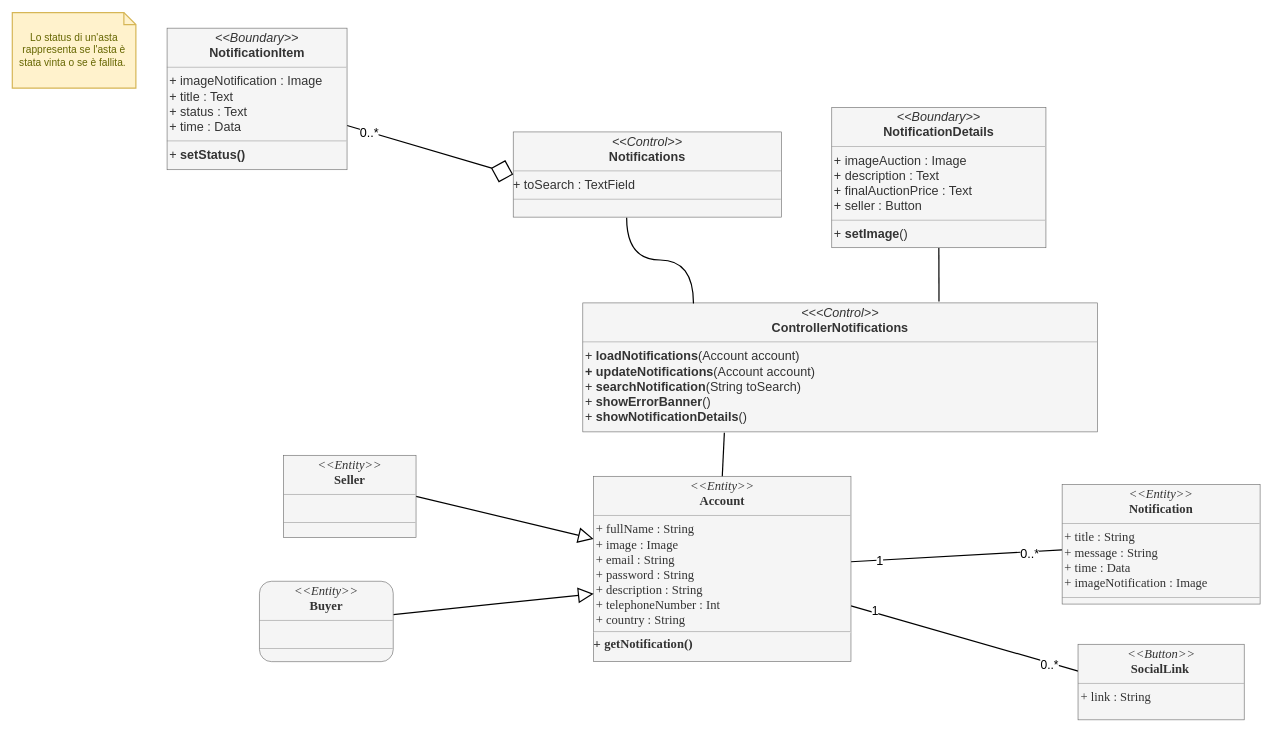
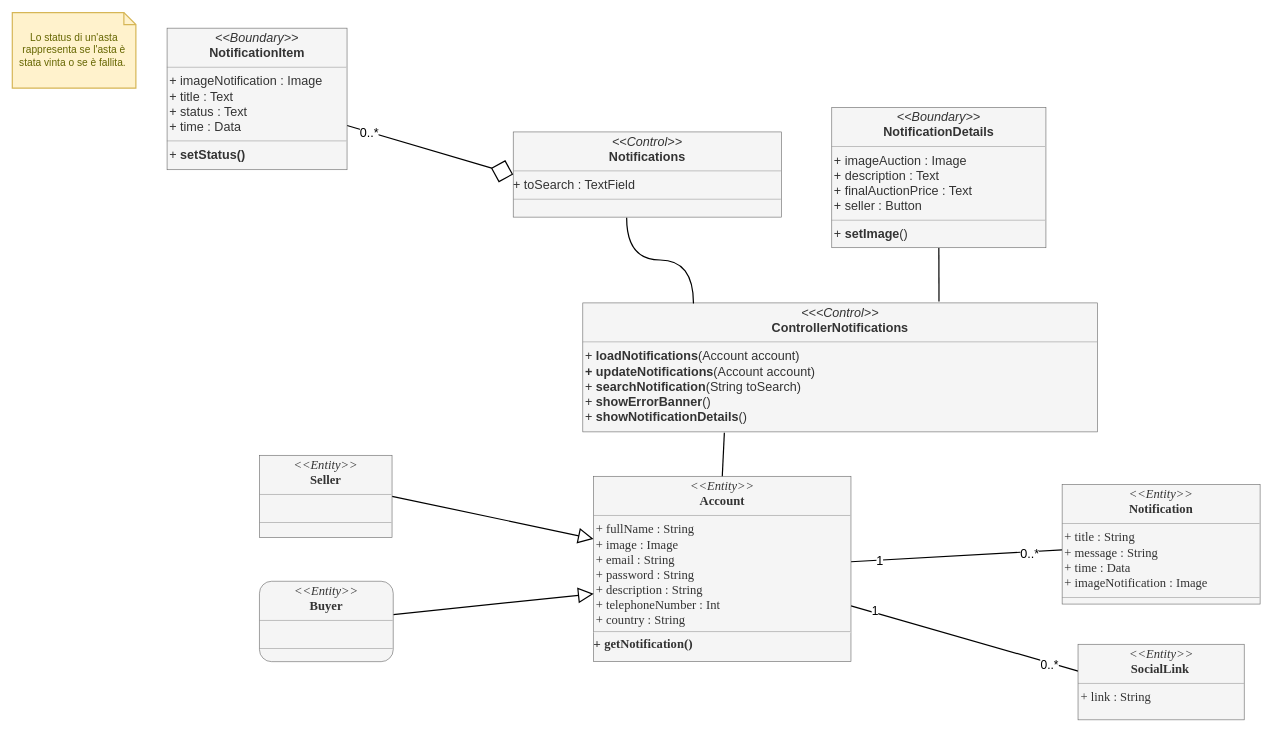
- <mxCell id="12" value="&lt;p style=&quot;margin: 4px 0px 0px; text-align: center; font-size: 21px;&quot;&gt;&lt;font style=&quot;font-size: 21px;&quot;&gt;&lt;i style=&quot;&quot;&gt;&amp;lt;&amp;lt;Entity&amp;gt;&amp;gt;&lt;/i&gt;&lt;br&gt;&lt;b&gt;Seller&lt;/b&gt;&lt;/font&gt;&lt;/p&gt;&lt;hr style=&quot;font-size: 21px;&quot; size=&quot;1&quot;&gt;&lt;p style=&quot;margin: 0px 0px 0px 4px; font-size: 21px;&quot;&gt;&lt;font style=&quot;font-size: 21px;&quot;&gt;&lt;br&gt;&lt;/font&gt;&lt;/p&gt;&lt;hr style=&quot;font-size: 21px;&quot; size=&quot;1&quot;&gt;&lt;p style=&quot;margin: 0px 0px 0px 4px; font-size: 21px;&quot;&gt;&lt;br&gt;&lt;/p&gt;" style="verticalAlign=top;align=left;overflow=fill;fontSize=12;fontFamily=SF PRO;html=1;fillColor=#f5f5f5;fontColor=#333333;strokeColor=#666666;rounded=0;" parent="1" vertex="1"><mxGeometry x="472" y="758" width="221" height="136.75" as="geometry" /></mxCell>
+ <mxCell id="12" value="&lt;p style=&quot;margin: 4px 0px 0px; text-align: center; font-size: 21px;&quot;&gt;&lt;font style=&quot;font-size: 21px;&quot;&gt;&lt;i style=&quot;&quot;&gt;&amp;lt;&amp;lt;Entity&amp;gt;&amp;gt;&lt;/i&gt;&lt;br&gt;&lt;b&gt;Seller&lt;/b&gt;&lt;/font&gt;&lt;/p&gt;&lt;hr style=&quot;font-size: 21px;&quot; size=&quot;1&quot;&gt;&lt;p style=&quot;margin: 0px 0px 0px 4px; font-size: 21px;&quot;&gt;&lt;font style=&quot;font-size: 21px;&quot;&gt;&lt;br&gt;&lt;/font&gt;&lt;/p&gt;&lt;hr style=&quot;font-size: 21px;&quot; size=&quot;1&quot;&gt;&lt;p style=&quot;margin: 0px 0px 0px 4px; font-size: 21px;&quot;&gt;&lt;br&gt;&lt;/p&gt;" style="verticalAlign=top;align=left;overflow=fill;fontSize=12;fontFamily=SF PRO;html=1;fillColor=#f5f5f5;fontColor=#333333;strokeColor=#666666;rounded=0;" parent="1" vertex="1"><mxGeometry x="432" y="758" width="221" height="136.75" as="geometry" /></mxCell>
- <mxCell id="19" value="&lt;p style=&quot;margin: 4px 0px 0px; text-align: center; font-size: 21px;&quot;&gt;&lt;font style=&quot;font-size: 21px;&quot;&gt;&lt;i style=&quot;&quot;&gt;&amp;lt;&amp;lt;Button&amp;gt;&amp;gt;&lt;/i&gt;&lt;/font&gt;&lt;/p&gt;&lt;p style=&quot;margin: 0px 0px 0px 4px; font-size: 21px;&quot;&gt;&lt;span style=&quot;white-space: pre;&quot;&gt;&#09;&lt;/span&gt;&lt;span style=&quot;white-space: pre;&quot;&gt;&#09;&lt;/span&gt;&lt;b&gt;SocialLink&lt;/b&gt;&lt;br&gt;&lt;/p&gt;&lt;hr style=&quot;font-size: 21px;&quot; size=&quot;1&quot;&gt;&lt;p style=&quot;margin: 0px 0px 0px 4px; font-size: 21px;&quot;&gt;+ link : String&amp;nbsp;&lt;/p&gt;" style="verticalAlign=top;align=left;overflow=fill;fontSize=12;fontFamily=SF PRO;html=1;fillColor=#f5f5f5;fontColor=#333333;strokeColor=#666666;rounded=0;" parent="1" vertex="1"><mxGeometry x="1796.5" y="1073" width="277" height="126" as="geometry" /></mxCell>
+ <mxCell id="19" value="&lt;p style=&quot;margin: 4px 0px 0px; text-align: center; font-size: 21px;&quot;&gt;&lt;font style=&quot;font-size: 21px;&quot;&gt;&lt;i style=&quot;&quot;&gt;&amp;lt;&amp;lt;Entity&amp;gt;&amp;gt;&lt;/i&gt;&lt;/font&gt;&lt;/p&gt;&lt;p style=&quot;margin: 0px 0px 0px 4px; font-size: 21px;&quot;&gt;&lt;span style=&quot;white-space: pre;&quot;&gt;&#09;&lt;/span&gt;&lt;span style=&quot;white-space: pre;&quot;&gt;&#09;&lt;/span&gt;&lt;b&gt;SocialLink&lt;/b&gt;&lt;br&gt;&lt;/p&gt;&lt;hr style=&quot;font-size: 21px;&quot; size=&quot;1&quot;&gt;&lt;p style=&quot;margin: 0px 0px 0px 4px; font-size: 21px;&quot;&gt;+ link : String&amp;nbsp;&lt;/p&gt;" style="verticalAlign=top;align=left;overflow=fill;fontSize=12;fontFamily=SF PRO;html=1;fillColor=#f5f5f5;fontColor=#333333;strokeColor=#666666;rounded=0;" parent="1" vertex="1"><mxGeometry x="1796.5" y="1073" width="277" height="126" as="geometry" /></mxCell>
